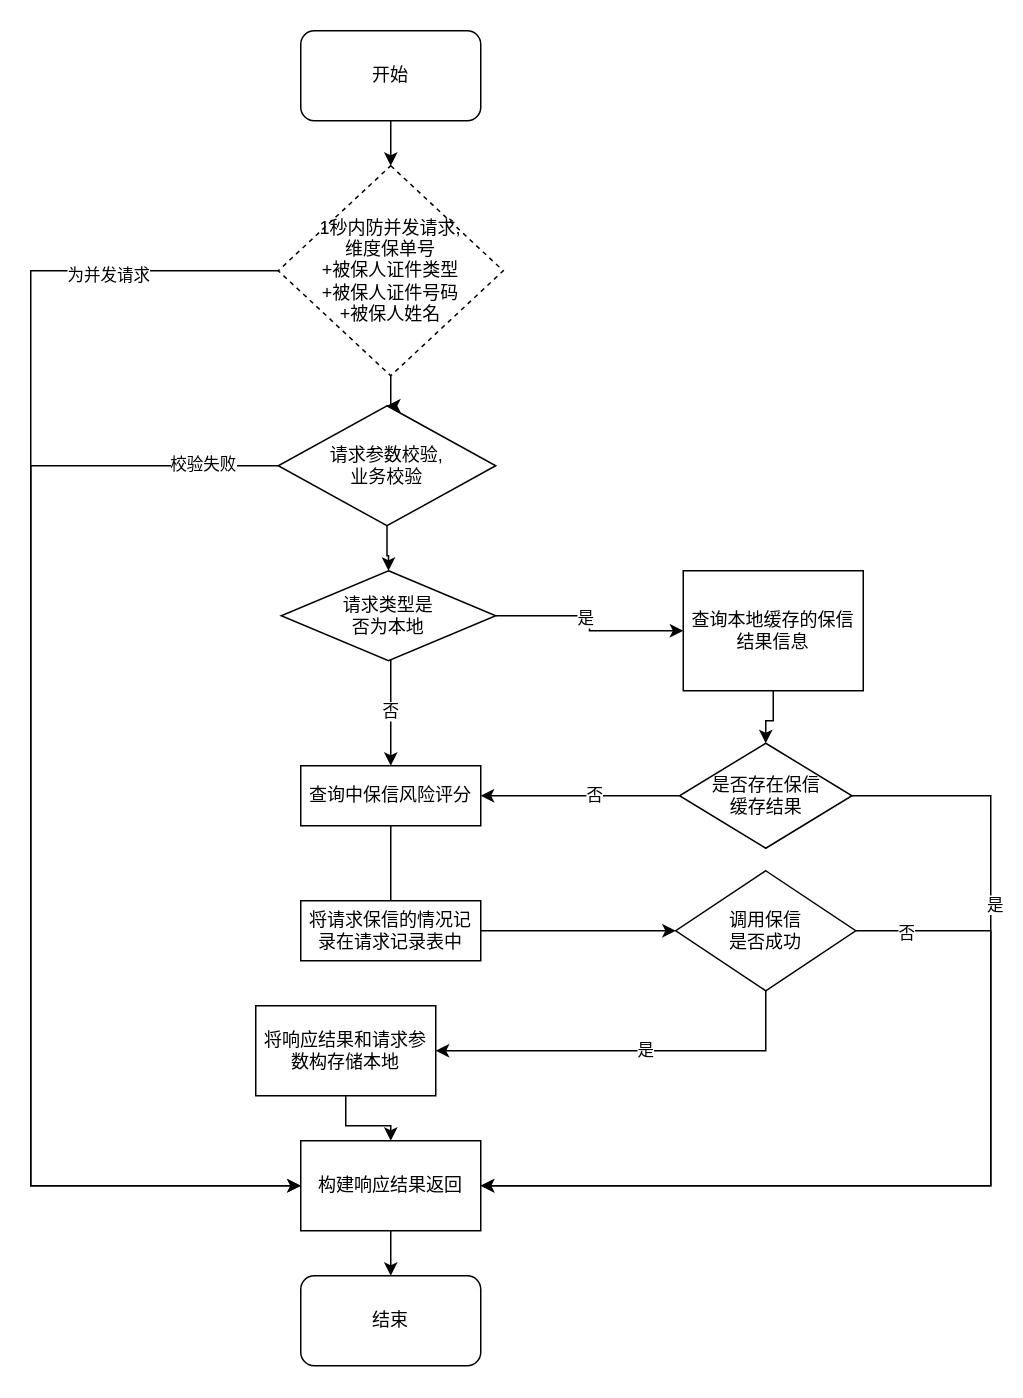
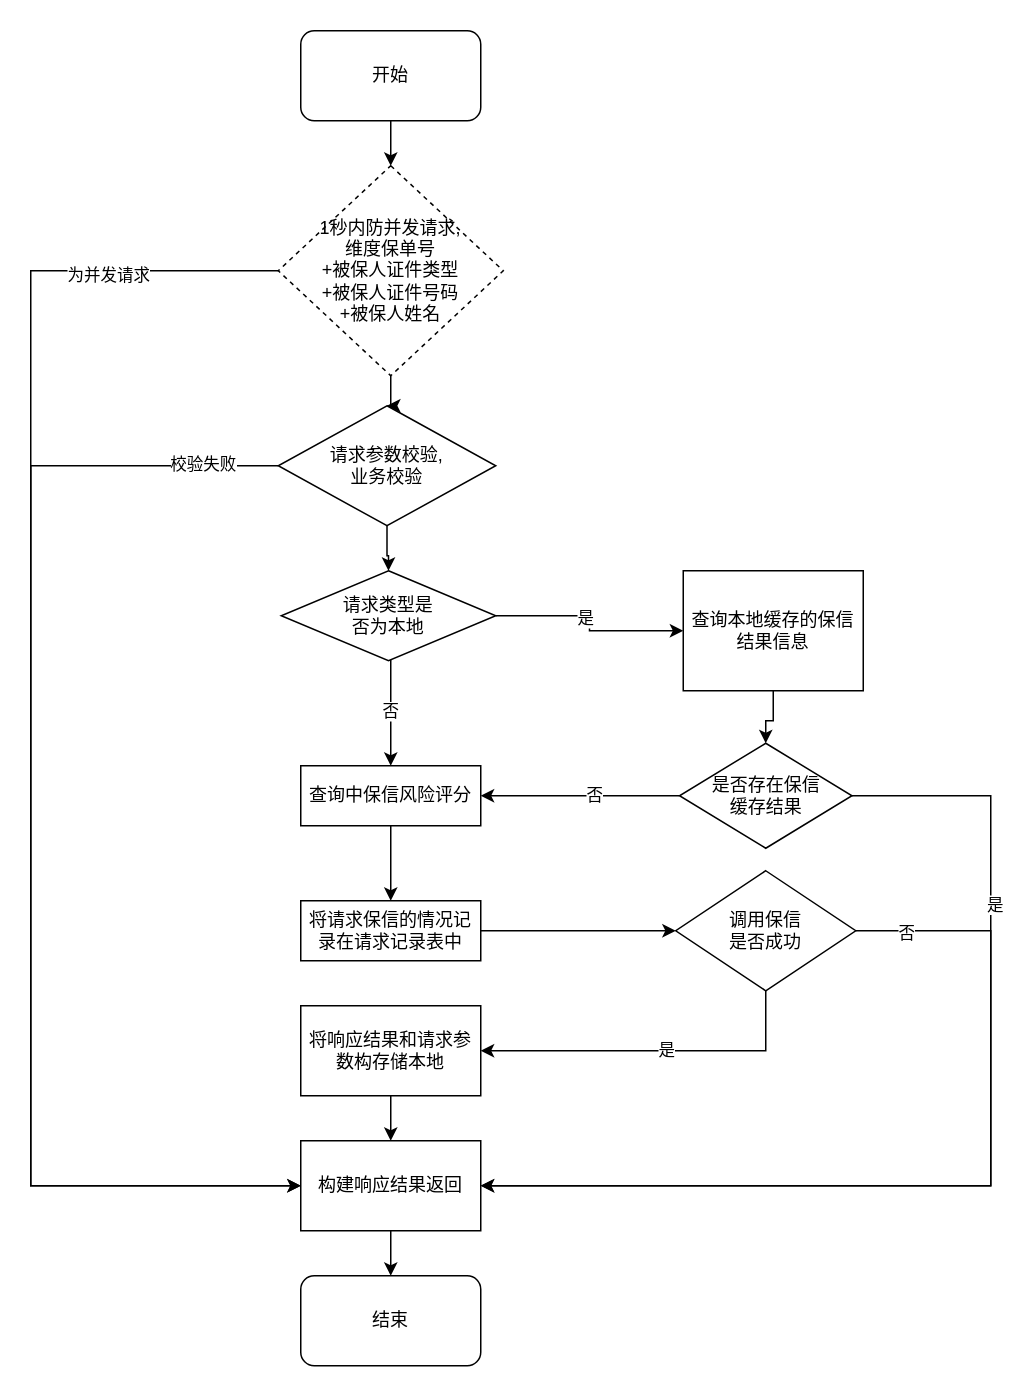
- <mxCell id="18" style="edgeStyle=orthogonalEdgeStyle;rounded=0;orthogonalLoop=1;jettySize=auto;html=1;entryX=0.5;entryY=0;entryDx=0;entryDy=0;endArrow=none;" edge="1" parent="1" source="19" target="31"><mxGeometry relative="1" as="geometry" /></mxCell>
+ <mxCell id="18" style="edgeStyle=orthogonalEdgeStyle;rounded=0;orthogonalLoop=1;jettySize=auto;html=1;entryX=0.5;entryY=0;entryDx=0;entryDy=0;" edge="1" parent="1" source="19" target="31"><mxGeometry relative="1" as="geometry" /></mxCell>
- <mxCell id="33" value="将响应结果和请求参数构存储本地" style="rounded=0;whiteSpace=wrap;html=1;" vertex="1" parent="1"><mxGeometry x="170" y="670" width="120" height="60" as="geometry" /></mxCell>
+ <mxCell id="33" value="将响应结果和请求参数构存储本地" style="rounded=0;whiteSpace=wrap;html=1;" vertex="1" parent="1"><mxGeometry x="200" y="670" width="120" height="60" as="geometry" /></mxCell>
